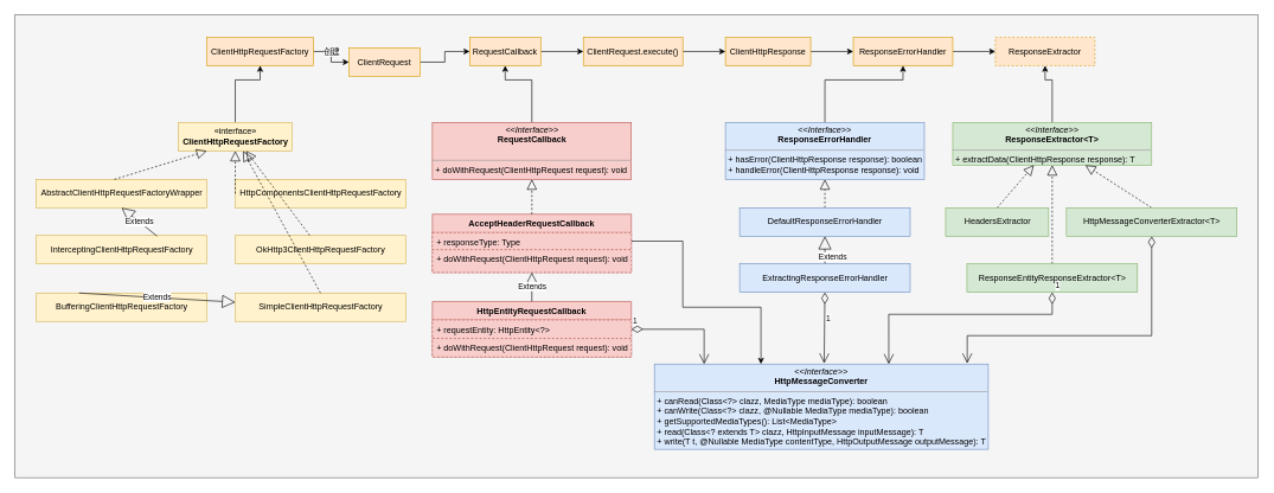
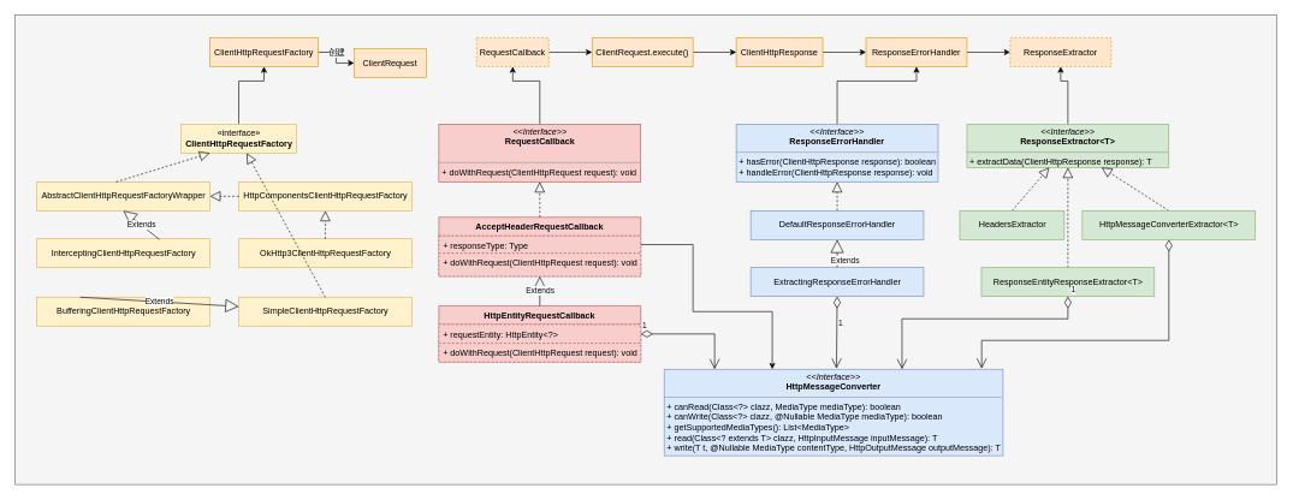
- <mxCell id="9" value="RequestCallback" style="rounded=0;whiteSpace=wrap;html=1;fillColor=#ffe6cc;strokeColor=#d79b00;dashed=0;" vertex="1" parent="1"><mxGeometry x="660" y="52" width="100" height="40" as="geometry" /></mxCell>
+ <mxCell id="9" value="RequestCallback" style="rounded=0;whiteSpace=wrap;html=1;fillColor=#ffe6cc;strokeColor=#d79b00;dashed=1;" vertex="1" parent="1"><mxGeometry x="660" y="52" width="100" height="40" as="geometry" /></mxCell>
- <mxCell id="3" value="" style="edgeStyle=orthogonalEdgeStyle;rounded=0;orthogonalLoop=1;jettySize=auto;html=1;" edge="1" parent="1" source="4" target="9"><mxGeometry relative="1" as="geometry" /></mxCell>
- <mxCell id="49" value="" style="endArrow=block;dashed=1;endFill=0;endSize=12;html=1;rounded=0;entryX=0.5;entryY=1;entryDx=0;entryDy=0;exitX=0;exitY=0.5;exitDx=0;exitDy=0;" edge="1" parent="1" source="44" target="42"><mxGeometry width="160" relative="1" as="geometry"><mxPoint x="280" y="362" as="sourcePoint" /><mxPoint x="440" y="362" as="targetPoint" /></mxGeometry></mxCell>
+ <mxCell id="49" value="" style="endArrow=block;dashed=1;endFill=0;endSize=12;html=1;rounded=0;exitX=0;exitY=0.5;exitDx=0;exitDy=0;" edge="1" parent="1" source="44" target="43"><mxGeometry width="160" relative="1" as="geometry"><mxPoint x="280" y="362" as="sourcePoint" /><mxPoint x="440" y="362" as="targetPoint" /></mxGeometry></mxCell>
- <mxCell id="50" value="" style="endArrow=block;dashed=1;endFill=0;endSize=12;html=1;rounded=0;" edge="1" parent="1" source="45" target="42"><mxGeometry width="160" relative="1" as="geometry"><mxPoint x="280" y="362" as="sourcePoint" /><mxPoint x="310" y="262" as="targetPoint" /></mxGeometry></mxCell>
+ <mxCell id="50" value="" style="endArrow=block;dashed=1;endFill=0;endSize=12;html=1;rounded=0;" edge="1" parent="1" source="45" target="44"><mxGeometry width="160" relative="1" as="geometry"><mxPoint x="280" y="362" as="sourcePoint" /><mxPoint x="310" y="262" as="targetPoint" /></mxGeometry></mxCell>
